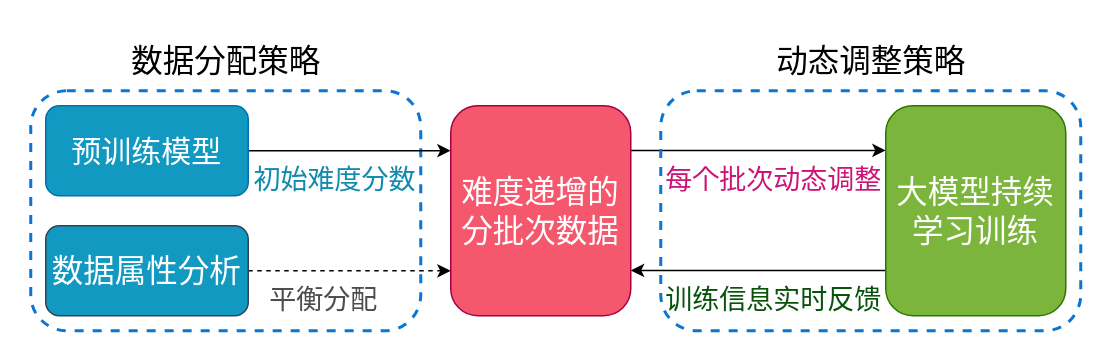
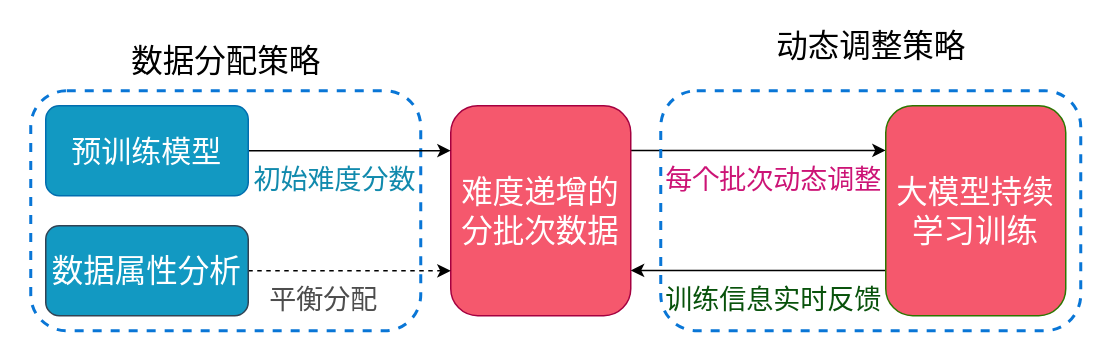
- <mxCell id="17" value="&lt;font style=&quot;font-size: 21px;&quot;&gt;动态调整策略&lt;/font&gt;" style="text;html=1;align=center;verticalAlign=middle;resizable=0;points=[];autosize=1;strokeColor=none;fillColor=none;" vertex="1" parent="1"><mxGeometry x="505" y="20" width="150" height="40" as="geometry" /></mxCell>
+ <mxCell id="17" value="&lt;font style=&quot;font-size: 21px;&quot;&gt;动态调整策略&lt;/font&gt;" style="text;html=1;align=center;verticalAlign=middle;resizable=0;points=[];autosize=1;strokeColor=none;fillColor=none;" vertex="1" parent="1"><mxGeometry x="505" y="10" width="150" height="40" as="geometry" /></mxCell>
- <mxCell id="7" value="&lt;font style=&quot;font-size: 21px;&quot;&gt;大模型持续学习训练&lt;/font&gt;" style="rounded=1;whiteSpace=wrap;html=1;fillColor=#7CB53C;fontColor=#ffffff;strokeColor=#2D7600;" vertex="1" parent="1"><mxGeometry x="590" y="70" width="120" height="140" as="geometry" /></mxCell>
+ <mxCell id="7" value="&lt;font style=&quot;font-size: 21px;&quot;&gt;大模型持续学习训练&lt;/font&gt;" style="rounded=1;whiteSpace=wrap;html=1;fillColor=#f5586d;fontColor=#ffffff;strokeColor=#2D7600;" vertex="1" parent="1"><mxGeometry x="590" y="70" width="120" height="140" as="geometry" /></mxCell>
